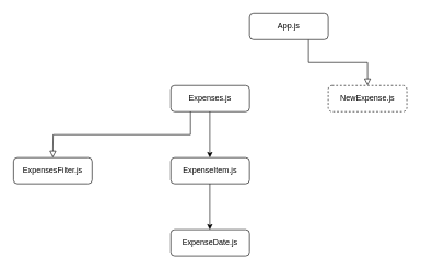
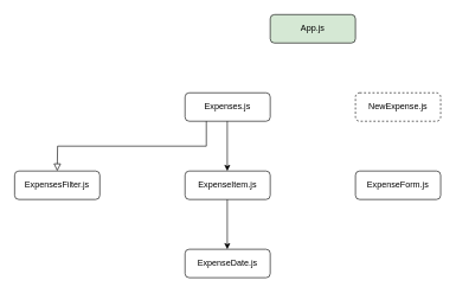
- <mxCell id="3" value="App.js" style="rounded=1;whiteSpace=wrap;html=1;fontSize=12;glass=0;strokeWidth=1;shadow=0;" parent="1" vertex="1"><mxGeometry x="380" y="20" width="120" height="40" as="geometry" /></mxCell>
+ <mxCell id="3" value="App.js" style="rounded=1;whiteSpace=wrap;html=1;fontSize=12;glass=0;strokeWidth=1;shadow=0;fillColor=#d5e8d4;" parent="1" vertex="1"><mxGeometry x="380" y="20" width="120" height="40" as="geometry" /></mxCell>
- <mxCell id="2" value="" style="rounded=0;html=1;jettySize=auto;orthogonalLoop=1;fontSize=11;endArrow=block;endFill=0;endSize=8;strokeWidth=1;shadow=0;labelBackgroundColor=none;edgeStyle=orthogonalEdgeStyle;exitX=0.75;exitY=1;exitDx=0;exitDy=0;" parent="1" source="3" target="4" edge="1"><mxGeometry relative="1" as="geometry"><mxPoint x="330" y="110" as="targetPoint" /></mxGeometry></mxCell>
+ <mxCell id="6" value="ExpenseForm.js" style="rounded=1;whiteSpace=wrap;html=1;fontSize=12;glass=0;strokeWidth=1;shadow=0;" parent="1" vertex="1"><mxGeometry x="500" y="240" width="120" height="40" as="geometry" /></mxCell>
